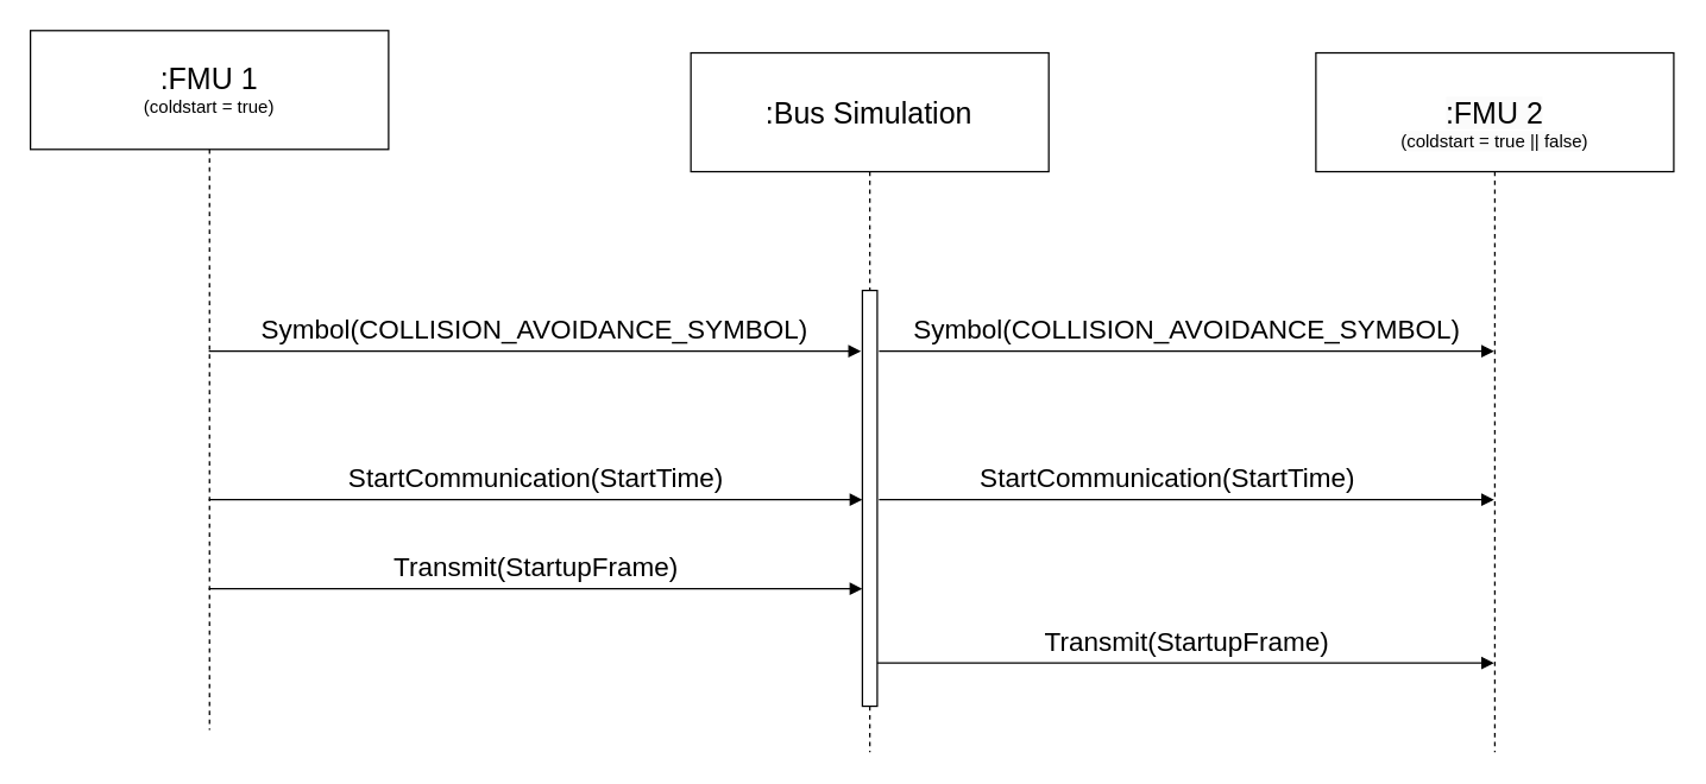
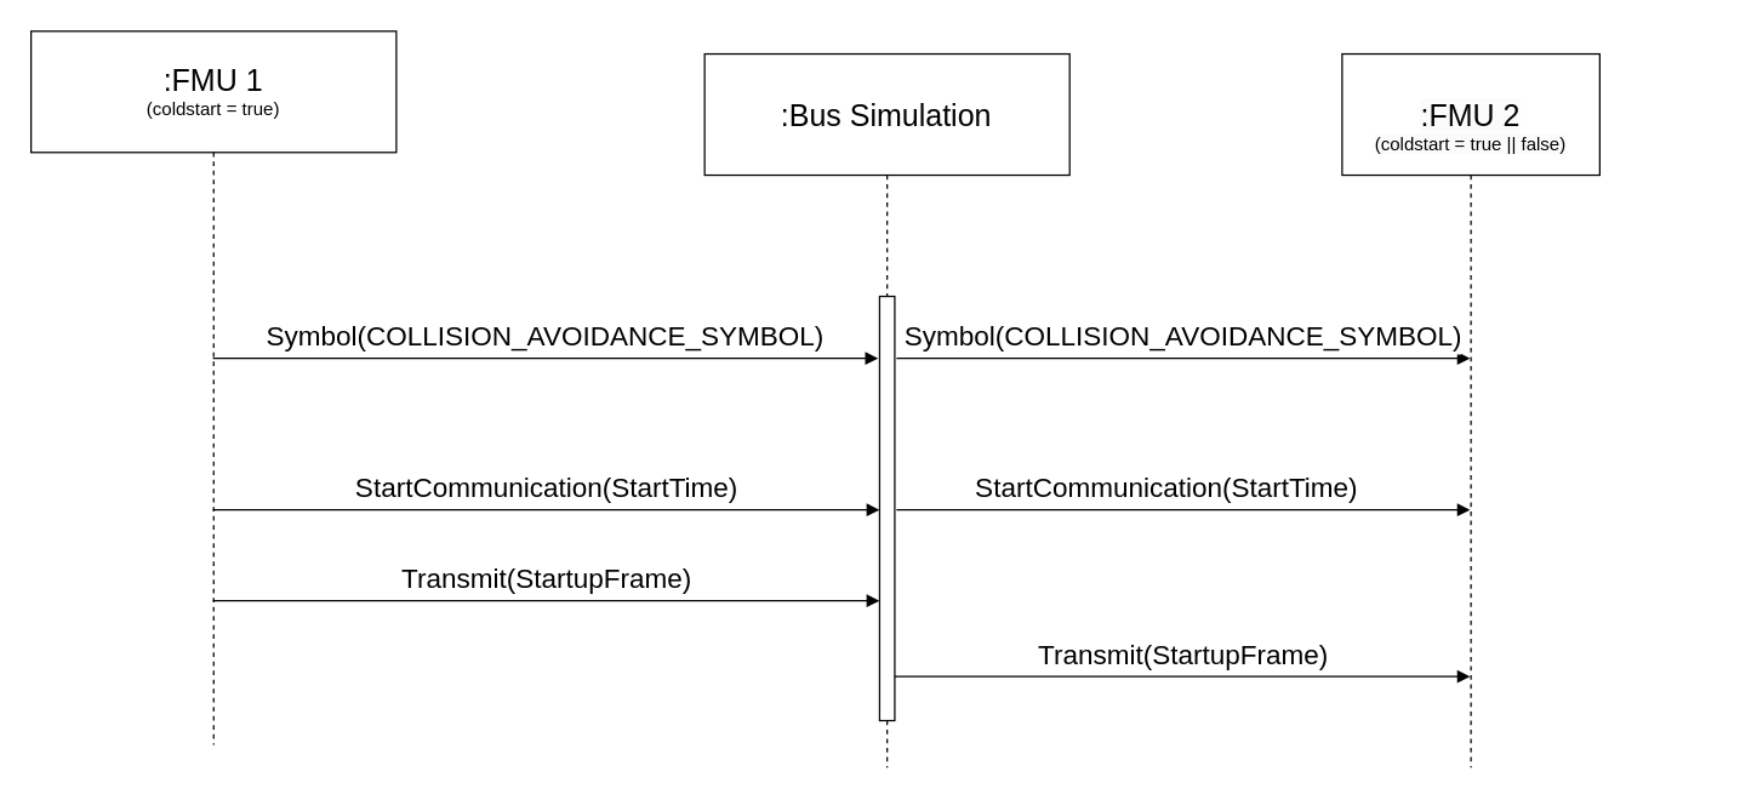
- <mxCell id="3" value="&lt;br&gt;&lt;span style=&quot;color: rgb(0, 0, 0); font-family: Helvetica; font-size: 20px; font-style: normal; font-variant-ligatures: normal; font-variant-caps: normal; font-weight: 400; letter-spacing: normal; orphans: 2; text-align: center; text-indent: 0px; text-transform: none; widows: 2; word-spacing: 0px; -webkit-text-stroke-width: 0px; background-color: rgb(251, 251, 251); text-decoration-thickness: initial; text-decoration-style: initial; text-decoration-color: initial; float: none; display: inline !important;&quot;&gt;:FMU 2&lt;/span&gt;&lt;br style=&quot;border-color: var(--border-color); color: rgb(0, 0, 0); font-family: Helvetica; font-size: 20px; font-style: normal; font-variant-ligatures: normal; font-variant-caps: normal; font-weight: 400; letter-spacing: normal; orphans: 2; text-align: center; text-indent: 0px; text-transform: none; widows: 2; word-spacing: 0px; -webkit-text-stroke-width: 0px; background-color: rgb(251, 251, 251); text-decoration-thickness: initial; text-decoration-style: initial; text-decoration-color: initial;&quot;&gt;&lt;span style=&quot;color: rgb(0, 0, 0); font-family: Helvetica; font-style: normal; font-variant-ligatures: normal; font-variant-caps: normal; font-weight: 400; letter-spacing: normal; orphans: 2; text-align: center; text-indent: 0px; text-transform: none; widows: 2; word-spacing: 0px; -webkit-text-stroke-width: 0px; background-color: rgb(251, 251, 251); text-decoration-thickness: initial; text-decoration-style: initial; text-decoration-color: initial; float: none; display: inline !important;&quot;&gt;&lt;font style=&quot;font-size: 12px;&quot;&gt;(coldstart = true || false)&lt;/font&gt;&lt;/span&gt;" style="shape=umlLifeline;perimeter=lifelinePerimeter;whiteSpace=wrap;html=1;container=1;dropTarget=0;collapsible=0;recursiveResize=0;outlineConnect=0;portConstraint=eastwest;newEdgeStyle={&quot;curved&quot;:0,&quot;rounded&quot;:0};size=80;" parent="1" vertex="1"><mxGeometry x="885" y="35.13" width="240.83" height="470.87" as="geometry" /></mxCell>
+ <mxCell id="3" value="&lt;br&gt;&lt;span style=&quot;color: rgb(0, 0, 0); font-family: Helvetica; font-size: 20px; font-style: normal; font-variant-ligatures: normal; font-variant-caps: normal; font-weight: 400; letter-spacing: normal; orphans: 2; text-align: center; text-indent: 0px; text-transform: none; widows: 2; word-spacing: 0px; -webkit-text-stroke-width: 0px; background-color: rgb(251, 251, 251); text-decoration-thickness: initial; text-decoration-style: initial; text-decoration-color: initial; float: none; display: inline !important;&quot;&gt;:FMU 2&lt;/span&gt;&lt;br style=&quot;border-color: var(--border-color); color: rgb(0, 0, 0); font-family: Helvetica; font-size: 20px; font-style: normal; font-variant-ligatures: normal; font-variant-caps: normal; font-weight: 400; letter-spacing: normal; orphans: 2; text-align: center; text-indent: 0px; text-transform: none; widows: 2; word-spacing: 0px; -webkit-text-stroke-width: 0px; background-color: rgb(251, 251, 251); text-decoration-thickness: initial; text-decoration-style: initial; text-decoration-color: initial;&quot;&gt;&lt;span style=&quot;color: rgb(0, 0, 0); font-family: Helvetica; font-style: normal; font-variant-ligatures: normal; font-variant-caps: normal; font-weight: 400; letter-spacing: normal; orphans: 2; text-align: center; text-indent: 0px; text-transform: none; widows: 2; word-spacing: 0px; -webkit-text-stroke-width: 0px; background-color: rgb(251, 251, 251); text-decoration-thickness: initial; text-decoration-style: initial; text-decoration-color: initial; float: none; display: inline !important;&quot;&gt;&lt;font style=&quot;font-size: 12px;&quot;&gt;(coldstart = true || false)&lt;/font&gt;&lt;/span&gt;" style="shape=umlLifeline;perimeter=lifelinePerimeter;whiteSpace=wrap;html=1;container=1;dropTarget=0;collapsible=0;recursiveResize=0;outlineConnect=0;portConstraint=eastwest;newEdgeStyle={&quot;curved&quot;:0,&quot;rounded&quot;:0};size=80;" parent="1" vertex="1"><mxGeometry x="885" y="35.13" width="170" height="470.87" as="geometry" /></mxCell>
